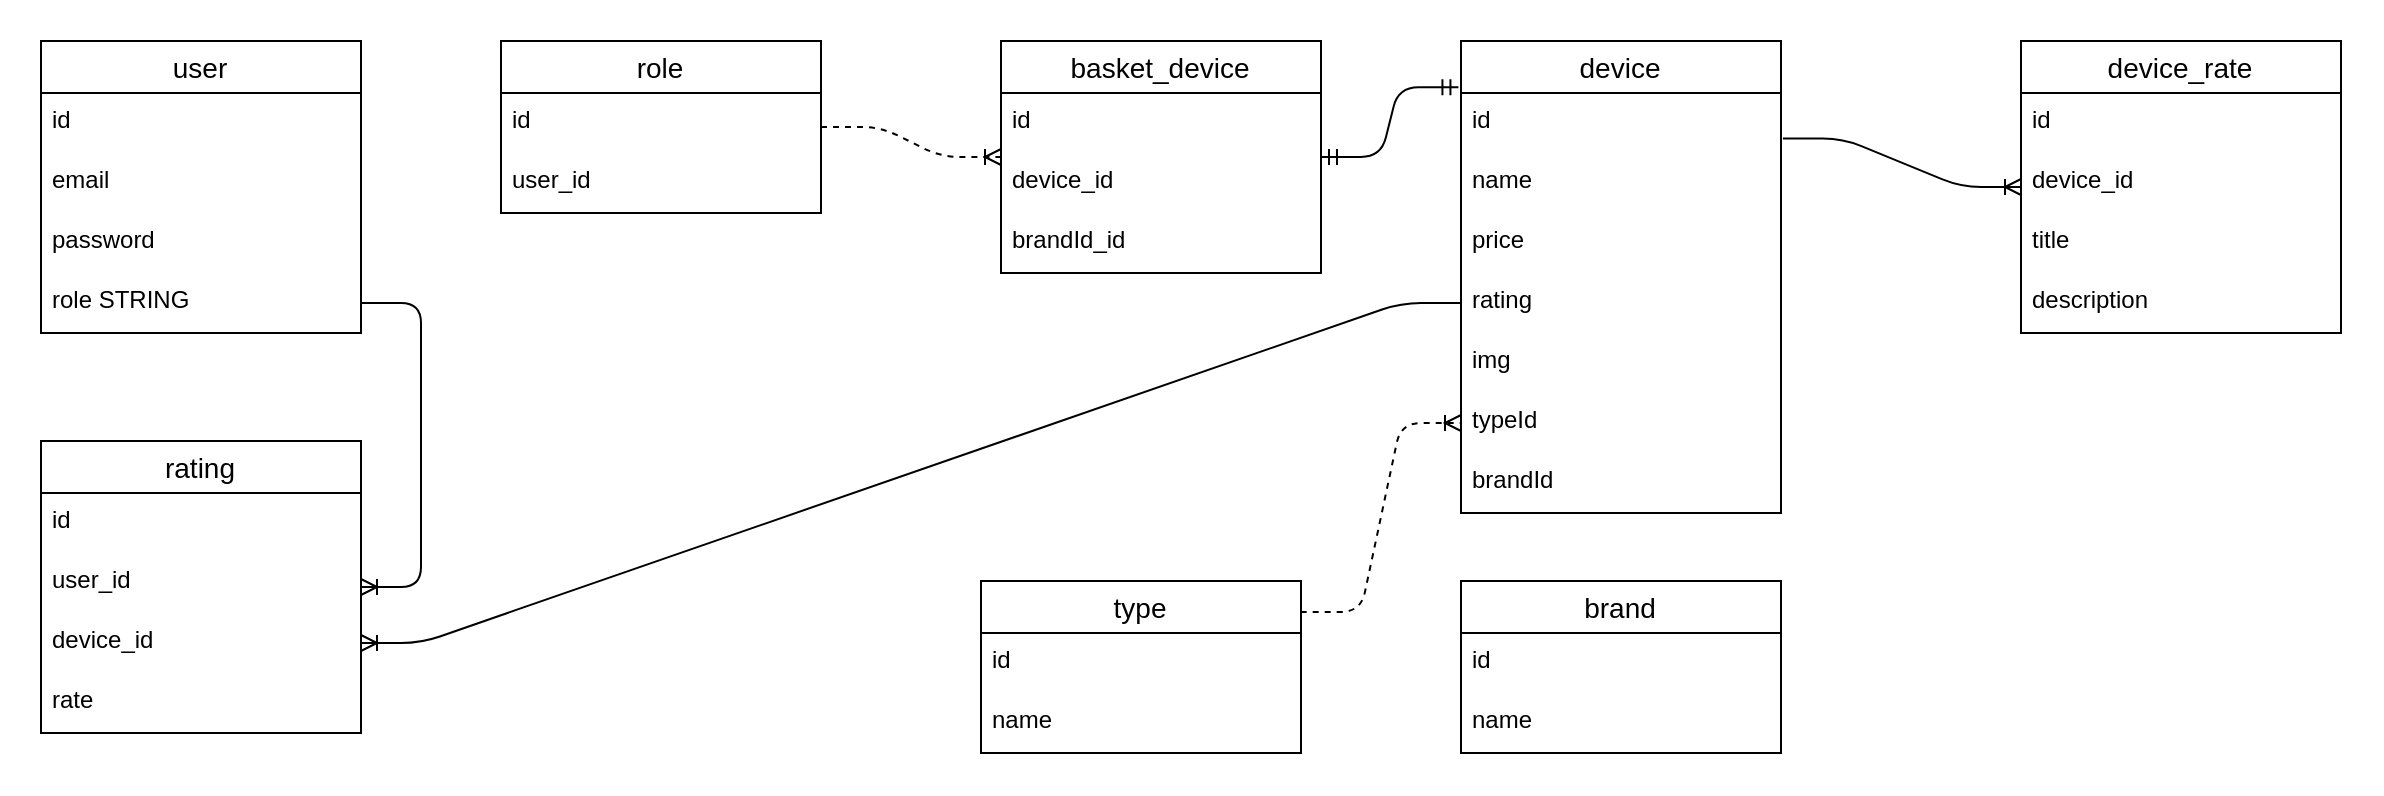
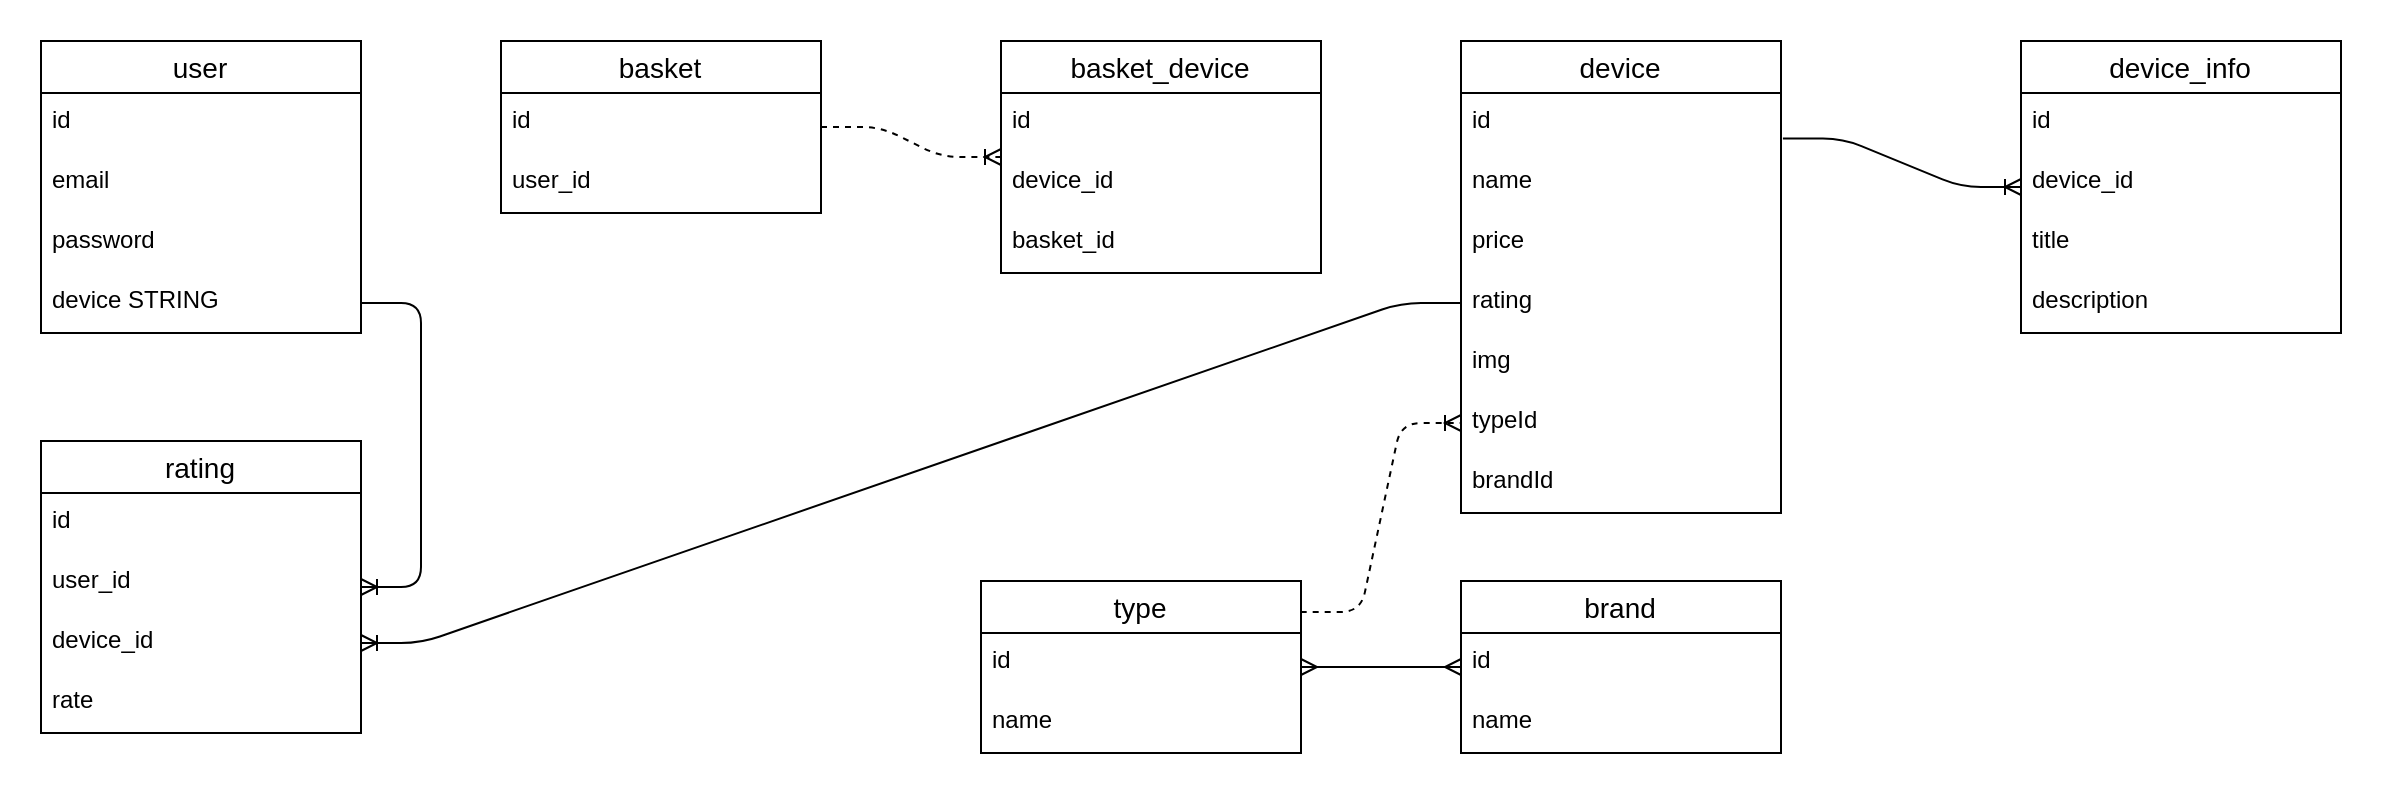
- <mxCell id="7" value="role" style="swimlane;fontStyle=0;childLayout=stackLayout;horizontal=1;startSize=26;horizontalStack=0;resizeParent=1;resizeParentMax=0;resizeLast=0;collapsible=1;marginBottom=0;align=center;fontSize=14;" vertex="1" parent="1"><mxGeometry x="250" y="20" width="160" height="86" as="geometry" /></mxCell>
+ <mxCell id="7" value="basket" style="swimlane;fontStyle=0;childLayout=stackLayout;horizontal=1;startSize=26;horizontalStack=0;resizeParent=1;resizeParentMax=0;resizeLast=0;collapsible=1;marginBottom=0;align=center;fontSize=14;" vertex="1" parent="1"><mxGeometry x="250" y="20" width="160" height="86" as="geometry" /></mxCell>
- <mxCell id="26" value="device_rate" style="swimlane;fontStyle=0;childLayout=stackLayout;horizontal=1;startSize=26;horizontalStack=0;resizeParent=1;resizeParentMax=0;resizeLast=0;collapsible=1;marginBottom=0;align=center;fontSize=14;" vertex="1" parent="1"><mxGeometry x="1010" y="20" width="160" height="146" as="geometry" /></mxCell>
+ <mxCell id="26" value="device_info" style="swimlane;fontStyle=0;childLayout=stackLayout;horizontal=1;startSize=26;horizontalStack=0;resizeParent=1;resizeParentMax=0;resizeLast=0;collapsible=1;marginBottom=0;align=center;fontSize=14;" vertex="1" parent="1"><mxGeometry x="1010" y="20" width="160" height="146" as="geometry" /></mxCell>
- <mxCell id="37" value="" style="edgeStyle=entityRelationEdgeStyle;fontSize=12;html=1;endArrow=ERmandOne;startArrow=ERmandOne;entryX=-0.008;entryY=0.098;entryDx=0;entryDy=0;entryPerimeter=0;" edge="1" parent="1" source="32" target="10"><mxGeometry width="100" height="100" relative="1" as="geometry"><mxPoint x="580" y="290" as="sourcePoint" /><mxPoint x="680" y="190" as="targetPoint" /></mxGeometry></mxCell>
- <mxCell id="35" value="brandId_id" style="text;strokeColor=none;fillColor=none;spacingLeft=4;spacingRight=4;overflow=hidden;rotatable=0;points=[[0,0.5],[1,0.5]];portConstraint=eastwest;fontSize=12;" vertex="1" parent="32"><mxGeometry y="86" width="160" height="30" as="geometry" /></mxCell>
+ <mxCell id="35" value="basket_id" style="text;strokeColor=none;fillColor=none;spacingLeft=4;spacingRight=4;overflow=hidden;rotatable=0;points=[[0,0.5],[1,0.5]];portConstraint=eastwest;fontSize=12;" vertex="1" parent="32"><mxGeometry y="86" width="160" height="30" as="geometry" /></mxCell>
- <mxCell id="6" value="role STRING" style="text;strokeColor=none;fillColor=none;spacingLeft=4;spacingRight=4;overflow=hidden;rotatable=0;points=[[0,0.5],[1,0.5]];portConstraint=eastwest;fontSize=12;" vertex="1" parent="2"><mxGeometry y="116" width="160" height="30" as="geometry" /></mxCell>
+ <mxCell id="6" value="device STRING" style="text;strokeColor=none;fillColor=none;spacingLeft=4;spacingRight=4;overflow=hidden;rotatable=0;points=[[0,0.5],[1,0.5]];portConstraint=eastwest;fontSize=12;" vertex="1" parent="2"><mxGeometry y="116" width="160" height="30" as="geometry" /></mxCell>
+ <mxCell id="25" value="" style="edgeStyle=entityRelationEdgeStyle;fontSize=12;html=1;endArrow=ERmany;startArrow=ERmany;" edge="1" parent="1" source="18" target="21"><mxGeometry width="100" height="100" relative="1" as="geometry"><mxPoint x="860" y="350" as="sourcePoint" /><mxPoint x="960" y="250" as="targetPoint" /></mxGeometry></mxCell>
